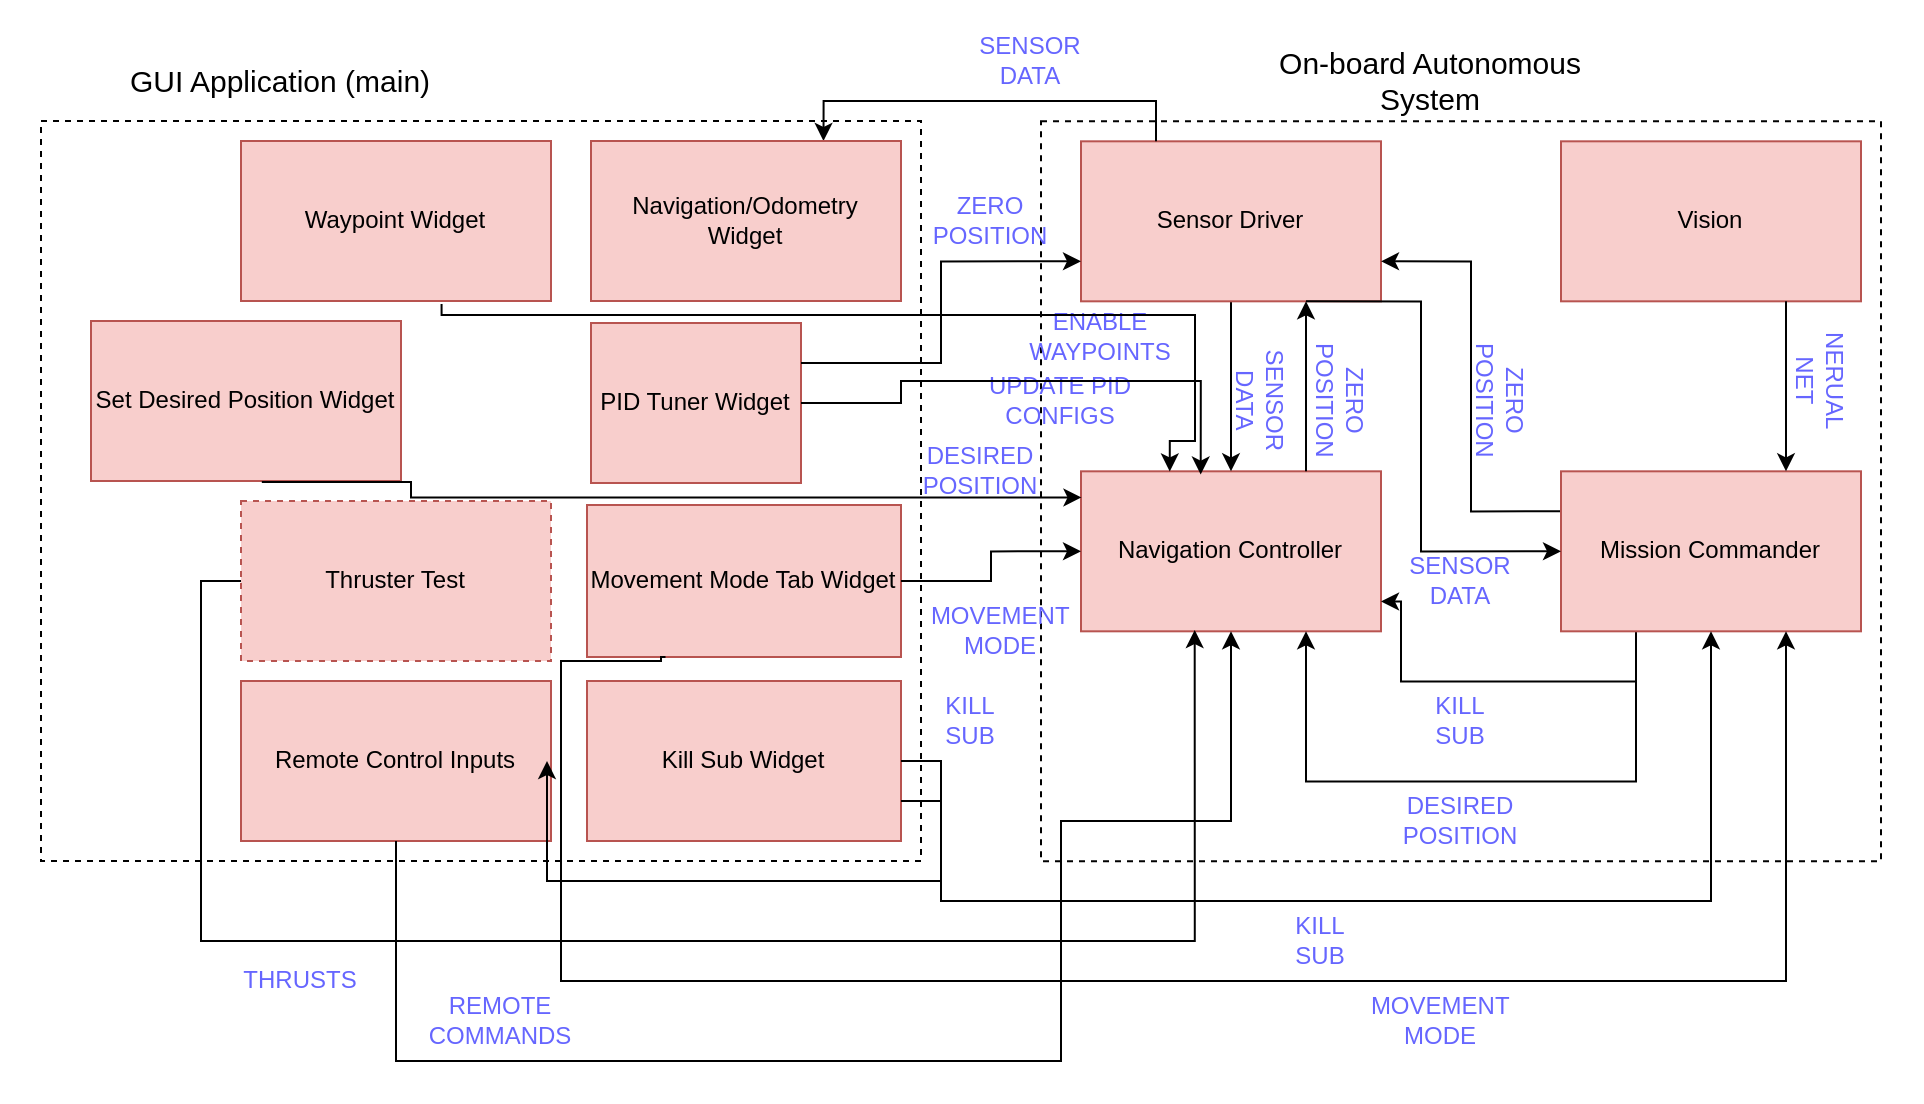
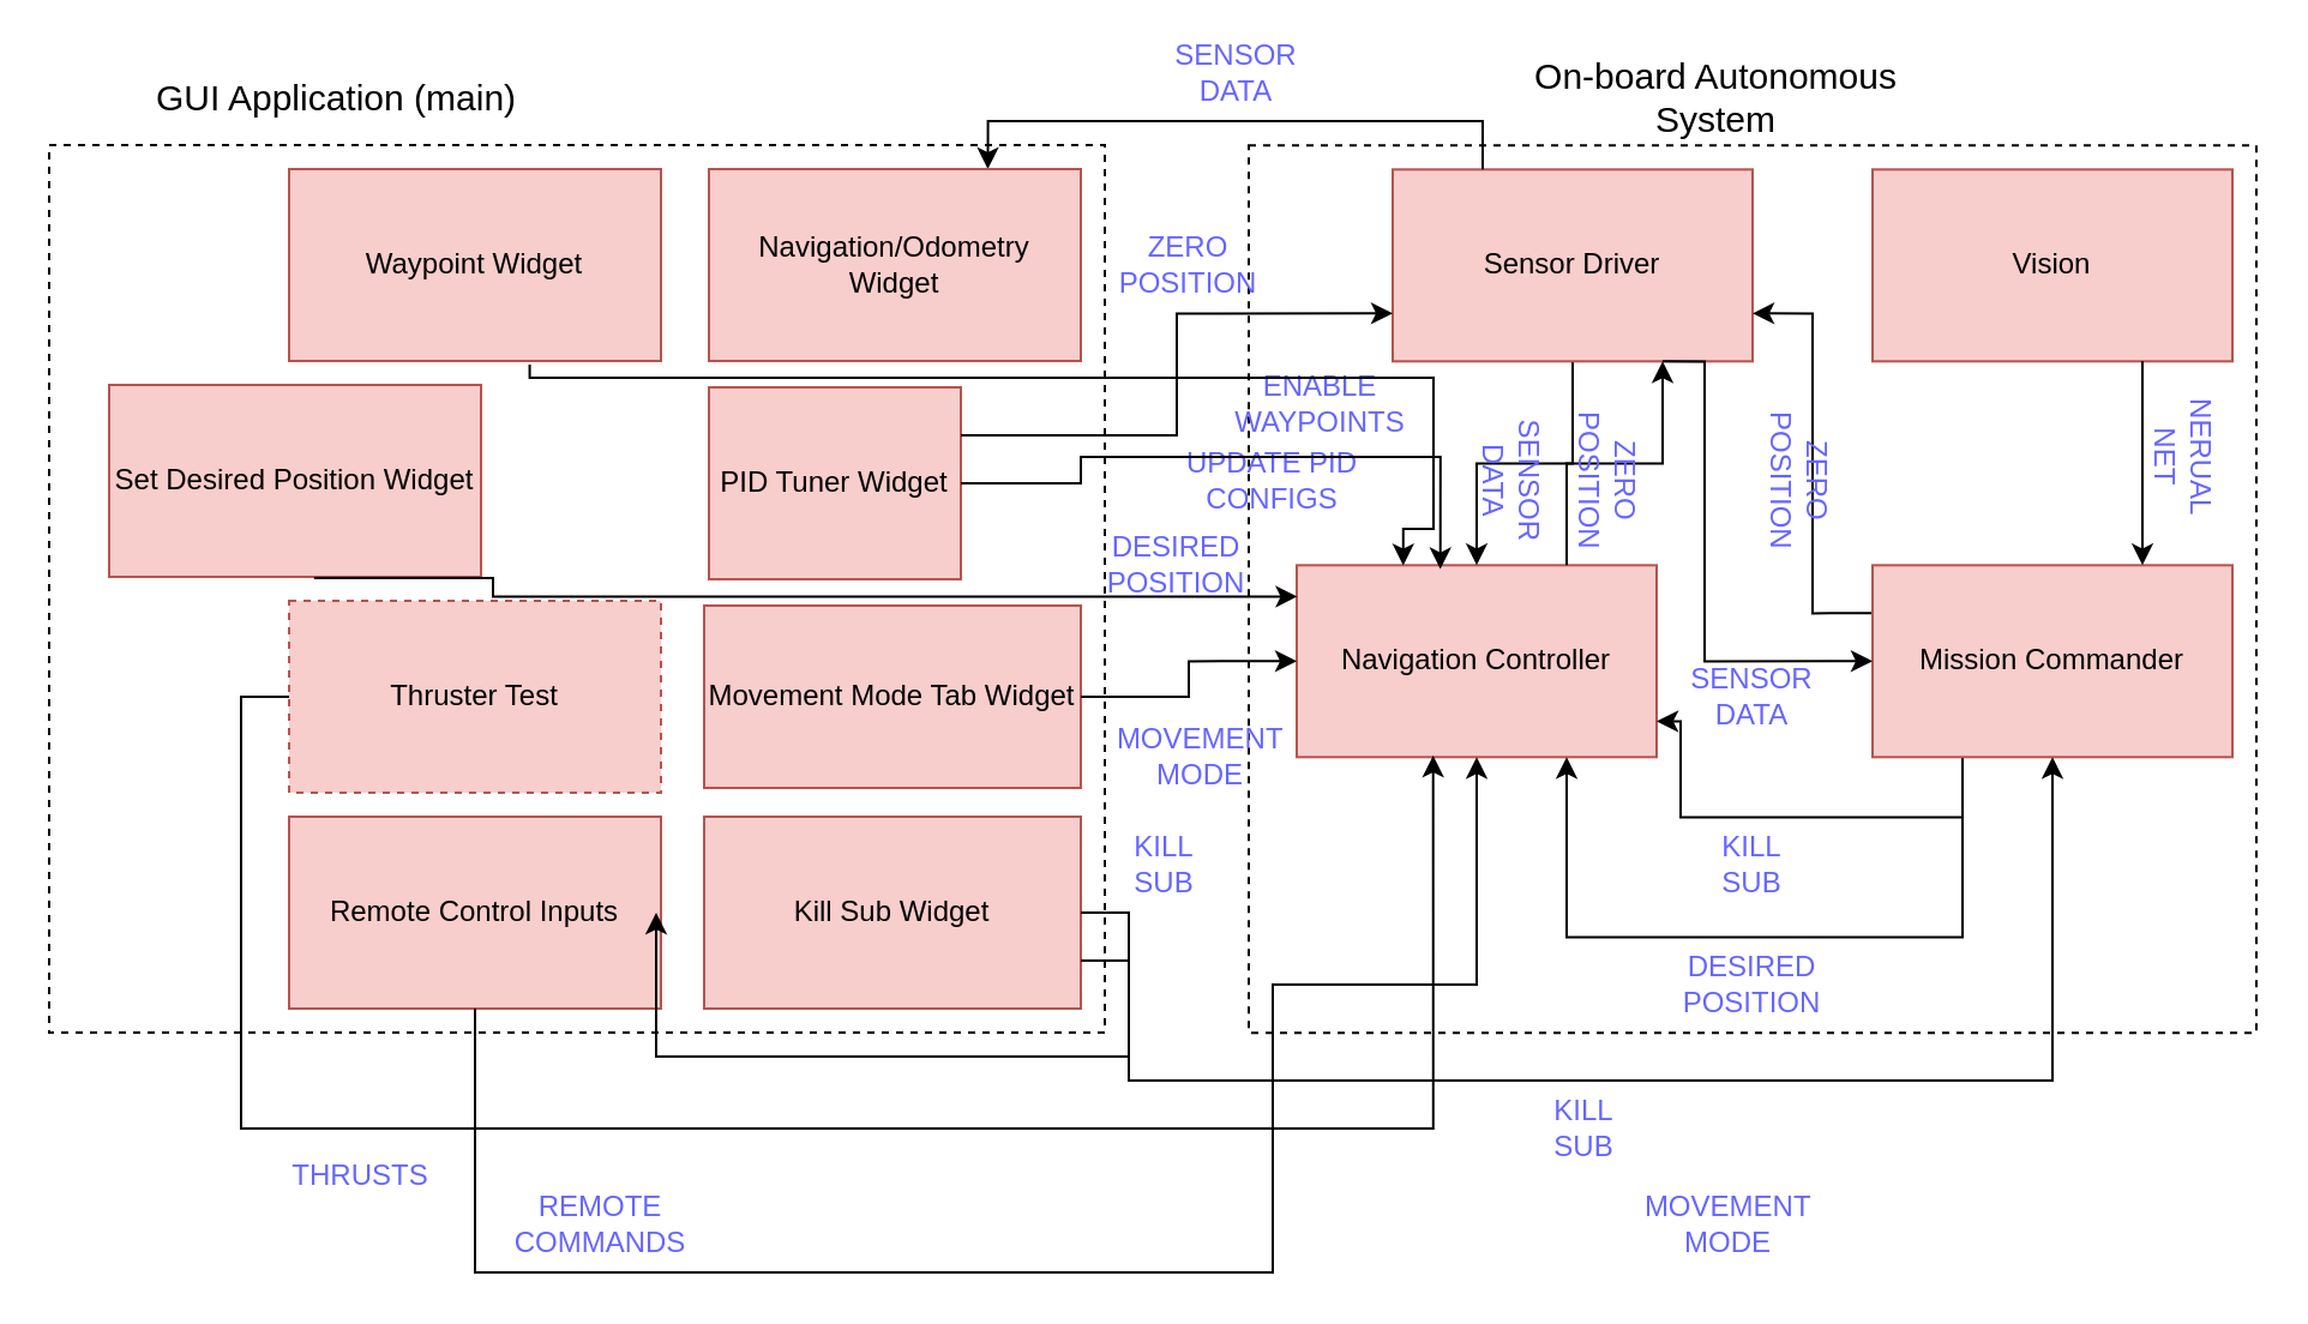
- <mxCell id="5" value="Sensor Driver" style="rounded=0;whiteSpace=wrap;html=1;fillColor=#f8cecc;strokeColor=#b85450;" parent="2" vertex="1"><mxGeometry x="20" y="9.983" width="150" height="80" as="geometry" /></mxCell>
+ <mxCell id="5" value="Sensor Driver" style="rounded=0;whiteSpace=wrap;html=1;fillColor=#f8cecc;strokeColor=#b85450;" parent="2" vertex="1"><mxGeometry x="60" y="9.983" width="150" height="80" as="geometry" /></mxCell>
- <mxCell id="41" style="edgeStyle=orthogonalEdgeStyle;rounded=0;orthogonalLoop=1;jettySize=auto;html=1;exitX=0.25;exitY=1;exitDx=0;exitDy=0;entryX=0.75;entryY=1;entryDx=0;entryDy=0;" parent="1" source="28" target="11" edge="1"><mxGeometry relative="1" as="geometry"><Array as="points"><mxPoint x="330" y="328" /><mxPoint x="330" y="330" /><mxPoint x="280" y="330" /><mxPoint x="280" y="490" /><mxPoint x="892" y="490" /></Array></mxGeometry></mxCell>
